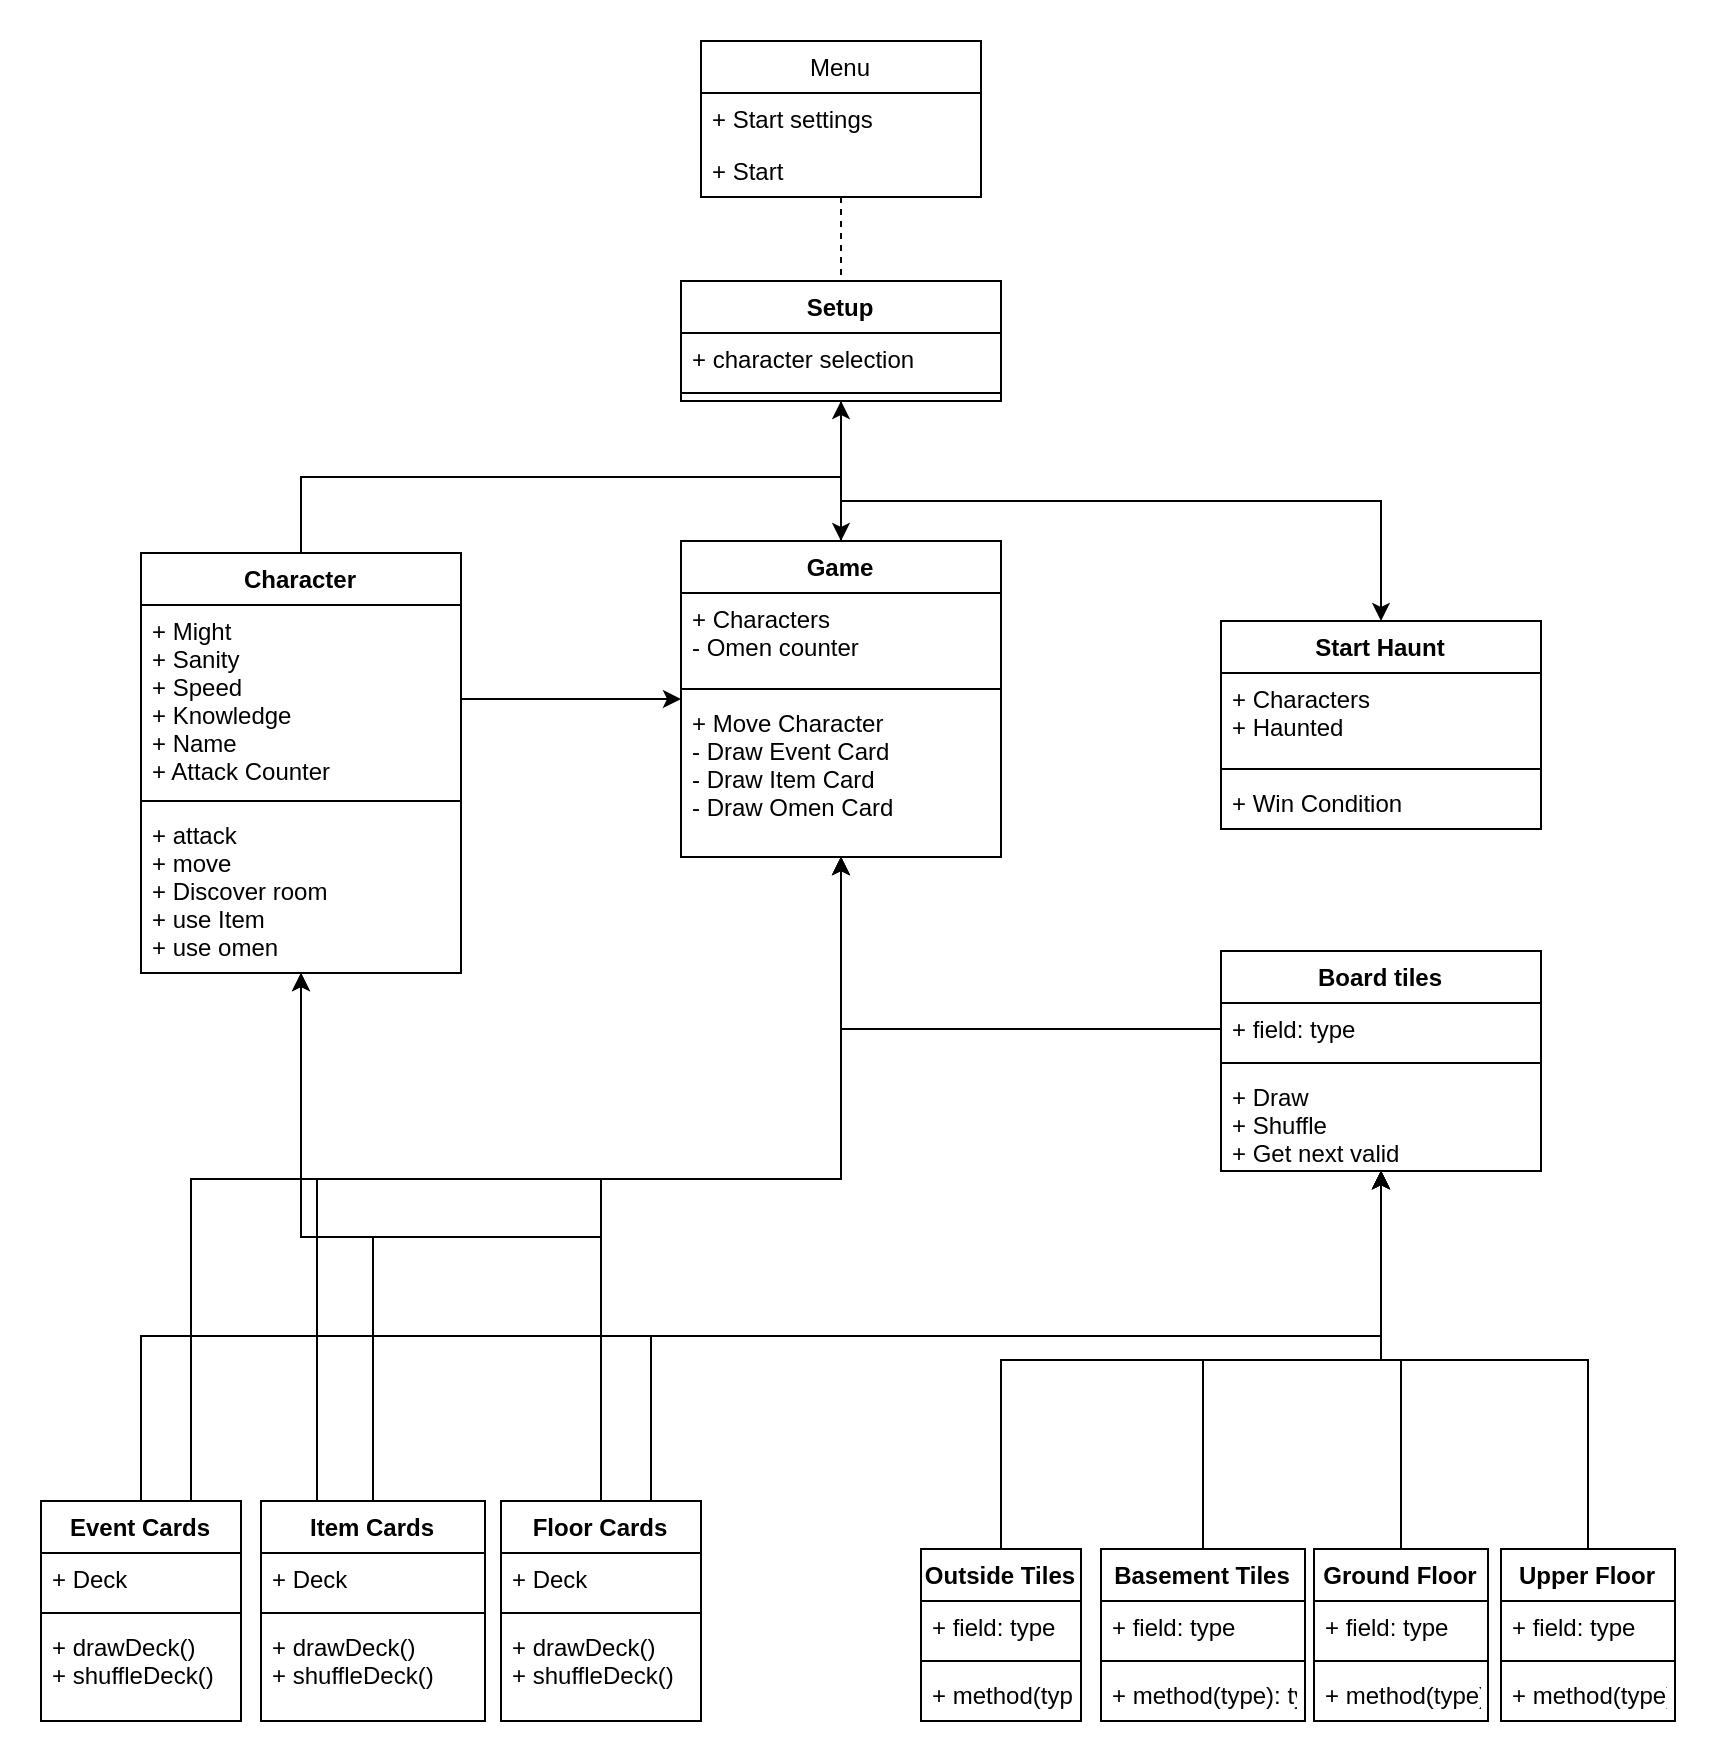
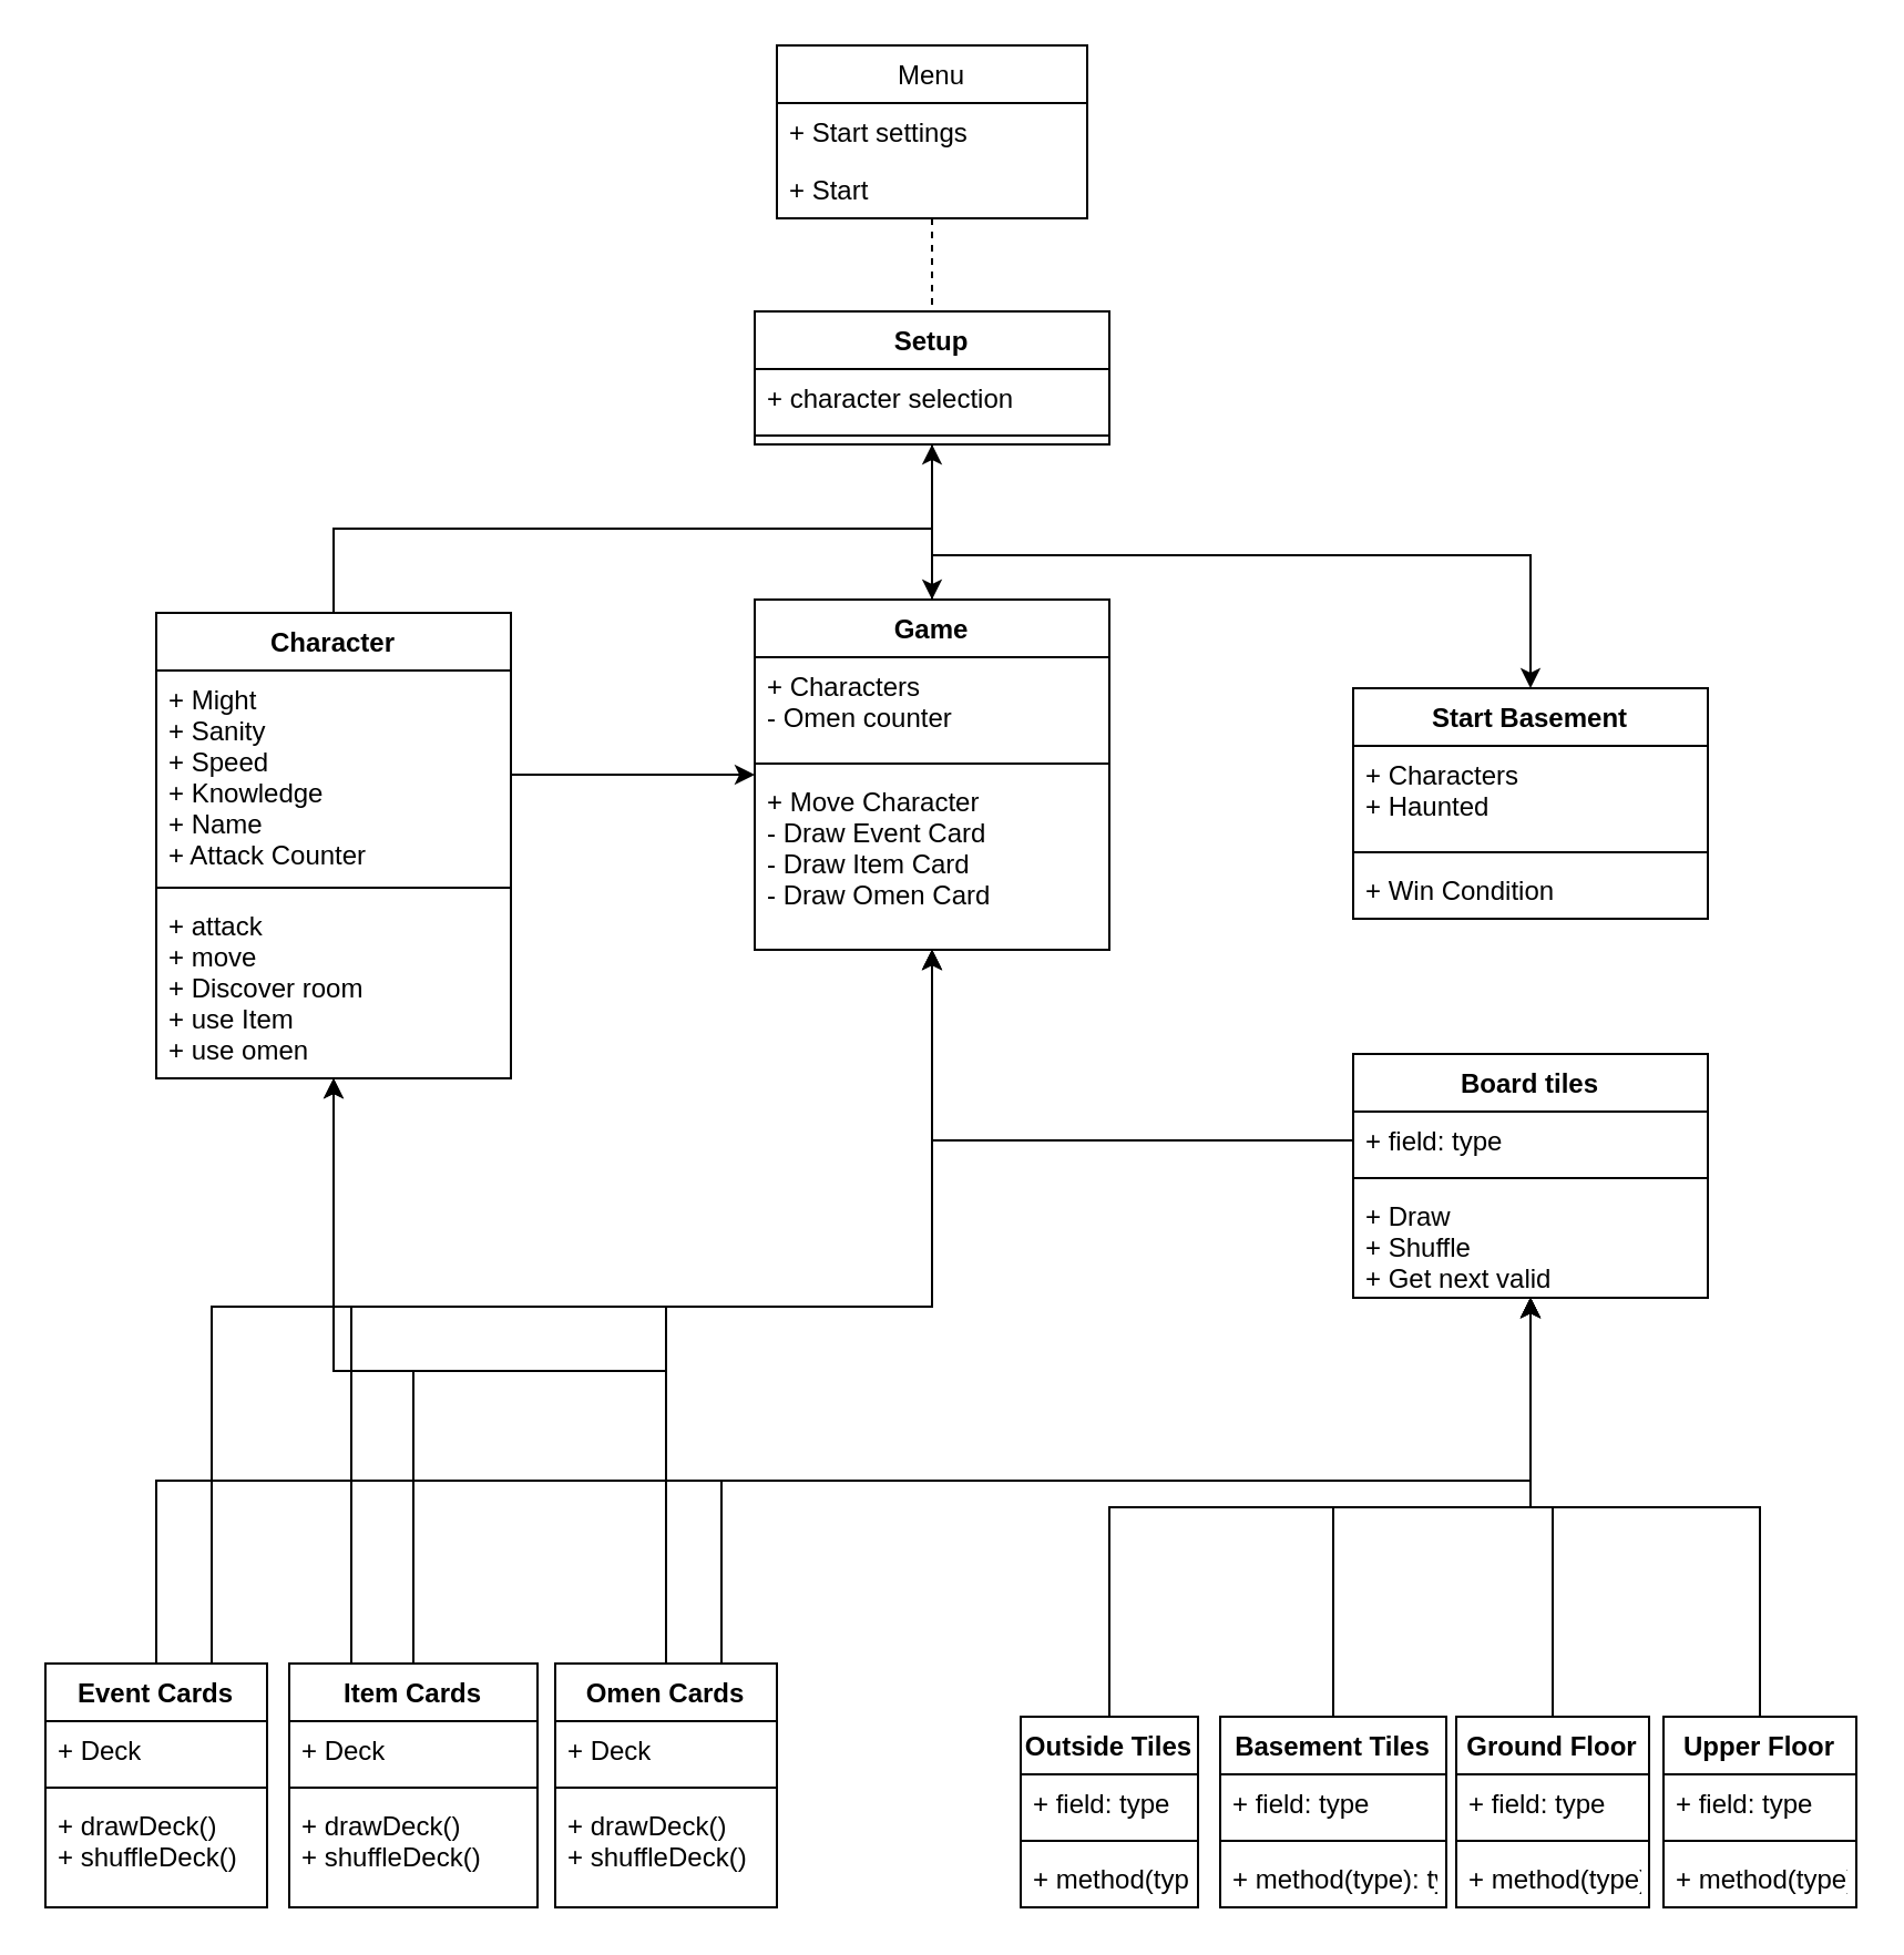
- <mxCell id="15" value="Start Haunt" style="swimlane;fontStyle=1;align=center;verticalAlign=top;childLayout=stackLayout;horizontal=1;startSize=26;horizontalStack=0;resizeParent=1;resizeParentMax=0;resizeLast=0;collapsible=1;marginBottom=0;" parent="1" vertex="1"><mxGeometry x="610" y="310" width="160" height="104" as="geometry" /></mxCell>
+ <mxCell id="15" value="Start Basement" style="swimlane;fontStyle=1;align=center;verticalAlign=top;childLayout=stackLayout;horizontal=1;startSize=26;horizontalStack=0;resizeParent=1;resizeParentMax=0;resizeLast=0;collapsible=1;marginBottom=0;" parent="1" vertex="1"><mxGeometry x="610" y="310" width="160" height="104" as="geometry" /></mxCell>
- <mxCell id="35" value="Floor Cards" style="swimlane;fontStyle=1;align=center;verticalAlign=top;childLayout=stackLayout;horizontal=1;startSize=26;horizontalStack=0;resizeParent=1;resizeParentMax=0;resizeLast=0;collapsible=1;marginBottom=0;" parent="1" vertex="1"><mxGeometry x="250" y="750" width="100" height="110" as="geometry" /></mxCell>
+ <mxCell id="35" value="Omen Cards" style="swimlane;fontStyle=1;align=center;verticalAlign=top;childLayout=stackLayout;horizontal=1;startSize=26;horizontalStack=0;resizeParent=1;resizeParentMax=0;resizeLast=0;collapsible=1;marginBottom=0;" parent="1" vertex="1"><mxGeometry x="250" y="750" width="100" height="110" as="geometry" /></mxCell>
